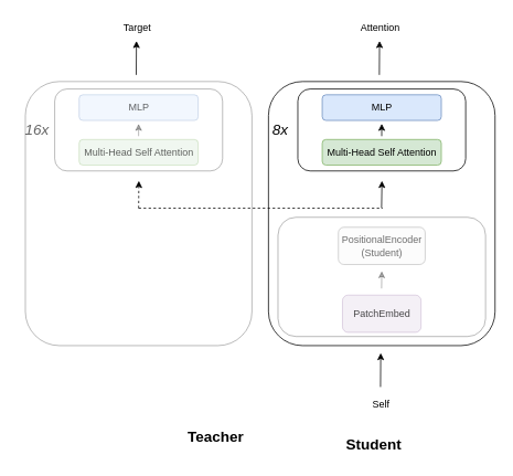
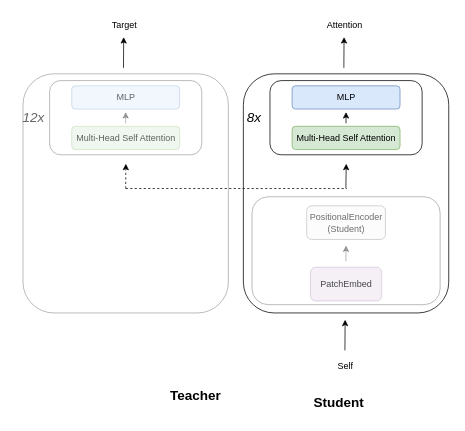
- <mxCell id="23" value="&lt;i&gt;&lt;font style=&quot;font-size: 18px;&quot;&gt;16x&lt;/font&gt;&lt;/i&gt;" style="text;html=1;align=center;verticalAlign=middle;resizable=0;points=[];autosize=1;strokeColor=none;fillColor=none;strokeOpacity=60;fillOpacity=60;opacity=60;textOpacity=60;" parent="1" vertex="1"><mxGeometry x="20" y="140" width="47" height="33" as="geometry" /></mxCell>
+ <mxCell id="23" value="&lt;i&gt;&lt;font style=&quot;font-size: 18px;&quot;&gt;12x&lt;/font&gt;&lt;/i&gt;" style="text;html=1;align=center;verticalAlign=middle;resizable=0;points=[];autosize=1;strokeColor=none;fillColor=none;strokeOpacity=60;fillOpacity=60;opacity=60;textOpacity=60;" parent="1" vertex="1"><mxGeometry x="20" y="140" width="47" height="33" as="geometry" /></mxCell>
